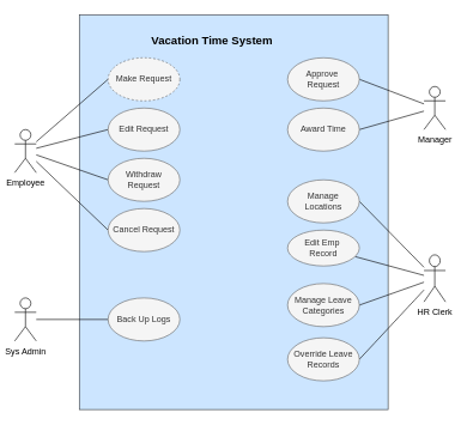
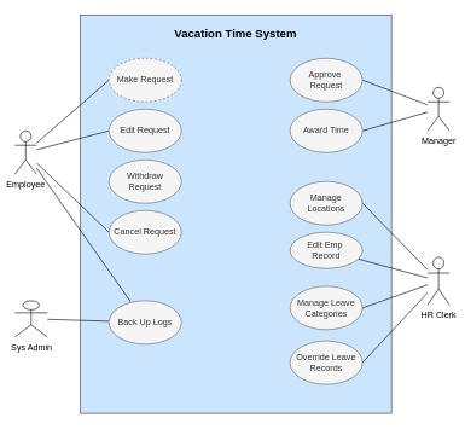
- <mxCell id="17" value="&lt;b&gt;Vacation Time System&lt;/b&gt;" style="text;html=1;align=center;verticalAlign=middle;whiteSpace=wrap;rounded=0;fontSize=16;" vertex="1" parent="1"><mxGeometry x="170" y="40" width="250" height="30" as="geometry" /></mxCell>
+ <mxCell id="17" value="&lt;b&gt;Vacation Time System&lt;/b&gt;" style="text;html=1;align=center;verticalAlign=middle;whiteSpace=wrap;rounded=0;fontSize=16;" vertex="1" parent="1"><mxGeometry x="200" y="30" width="250" height="30" as="geometry" /></mxCell>
- <mxCell id="6" style="rounded=0;orthogonalLoop=1;jettySize=auto;html=1;entryX=0;entryY=0.5;entryDx=0;entryDy=0;fontSize=12;startSize=8;endSize=8;endArrow=none;endFill=0;sourcePerimeterSpacing=0;" edge="1" parent="1" source="7" target="14"><mxGeometry relative="1" as="geometry" /></mxCell>
+ <mxCell id="6" style="rounded=0;orthogonalLoop=1;jettySize=auto;html=1;fontSize=12;startSize=8;endSize=8;endArrow=none;endFill=0;sourcePerimeterSpacing=0;" edge="1" parent="1" source="7" target="29"><mxGeometry relative="1" as="geometry" /></mxCell>
- <mxCell id="28" value="Sys Admin" style="shape=umlActor;verticalLabelPosition=bottom;verticalAlign=top;html=1;outlineConnect=0;" vertex="1" parent="1"><mxGeometry x="20" y="414.5" width="30" height="60" as="geometry" /></mxCell>
+ <mxCell id="28" value="Sys Admin" style="shape=umlActor;verticalLabelPosition=bottom;verticalAlign=top;html=1;outlineConnect=0;" vertex="1" parent="1"><mxGeometry x="20" y="414.5" width="45" height="50" as="geometry" /></mxCell>
